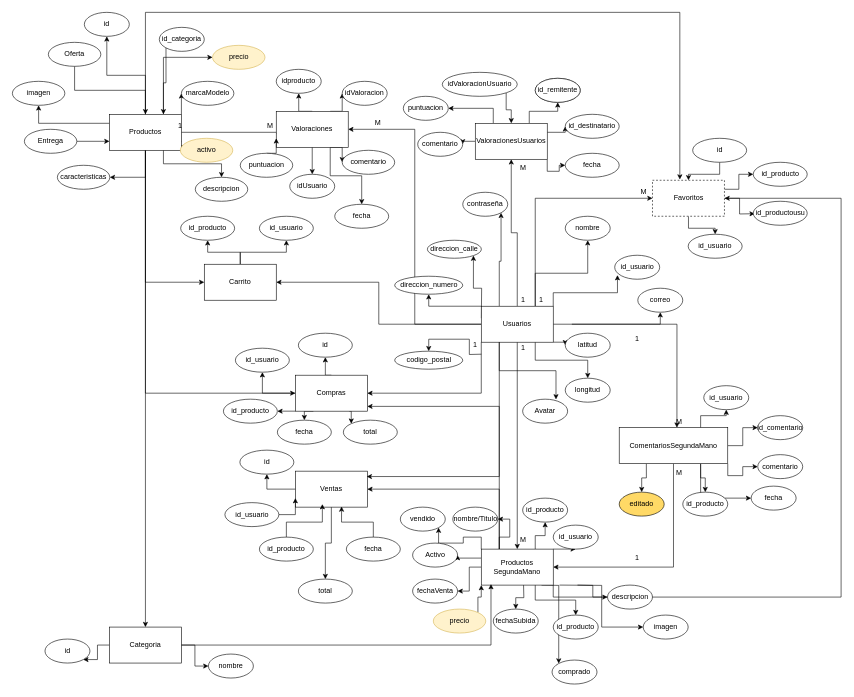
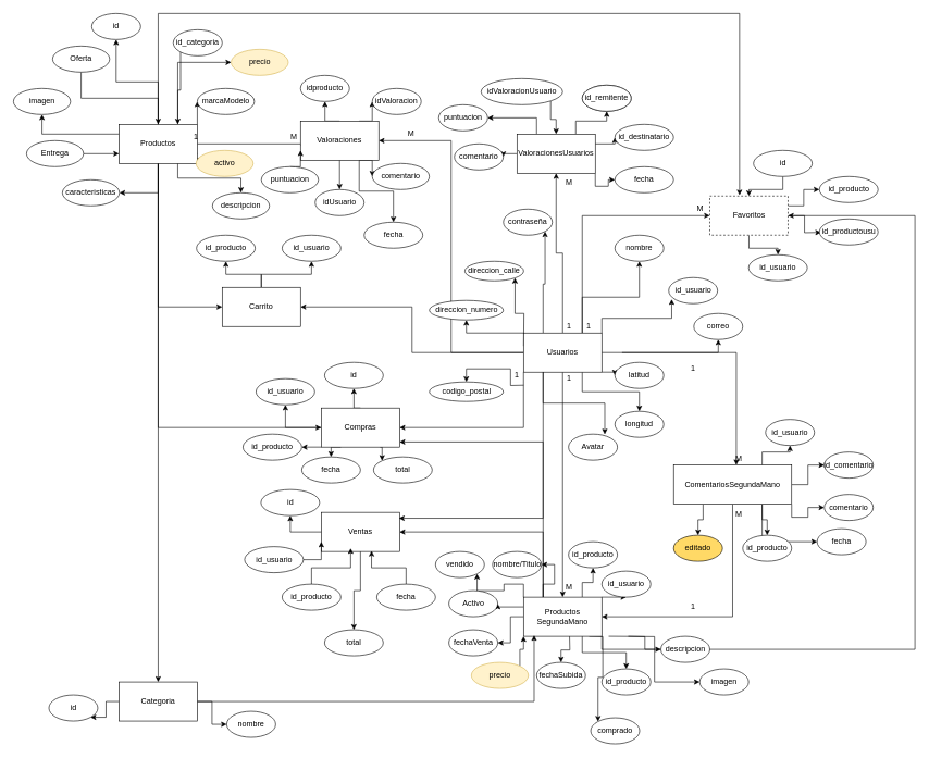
- <mxCell id="125" value="comprado" style="ellipse;whiteSpace=wrap;html=1;" parent="1" vertex="1"><mxGeometry x="920" y="1100" width="75" height="40" as="geometry" /></mxCell>
+ <mxCell id="125" value="comprado" style="ellipse;whiteSpace=wrap;html=1;" parent="1" vertex="1"><mxGeometry x="905" y="1100" width="75" height="40" as="geometry" /></mxCell>
